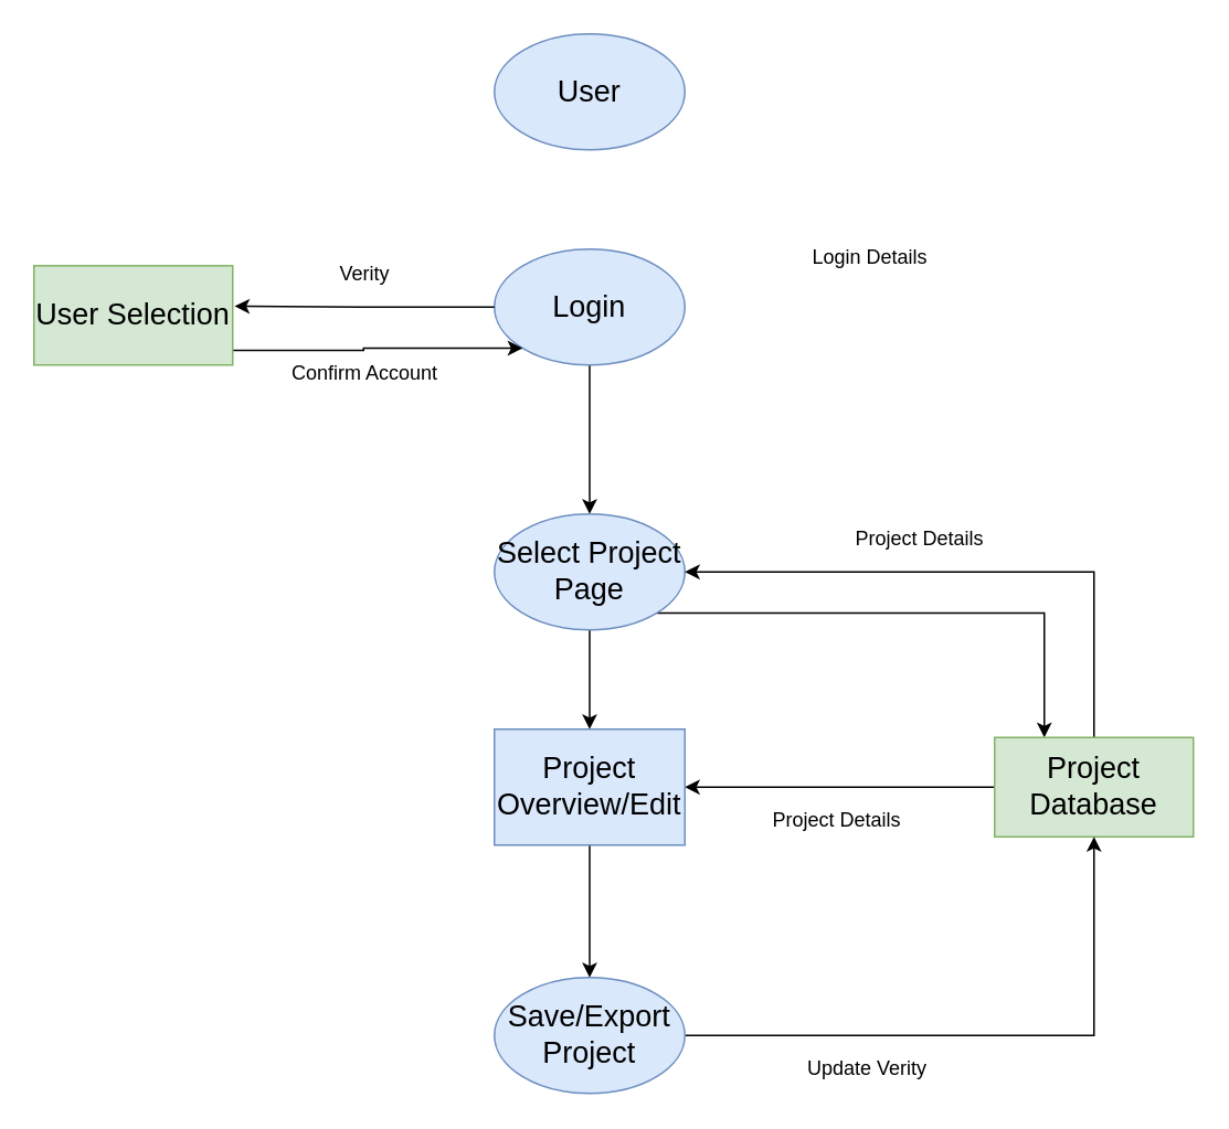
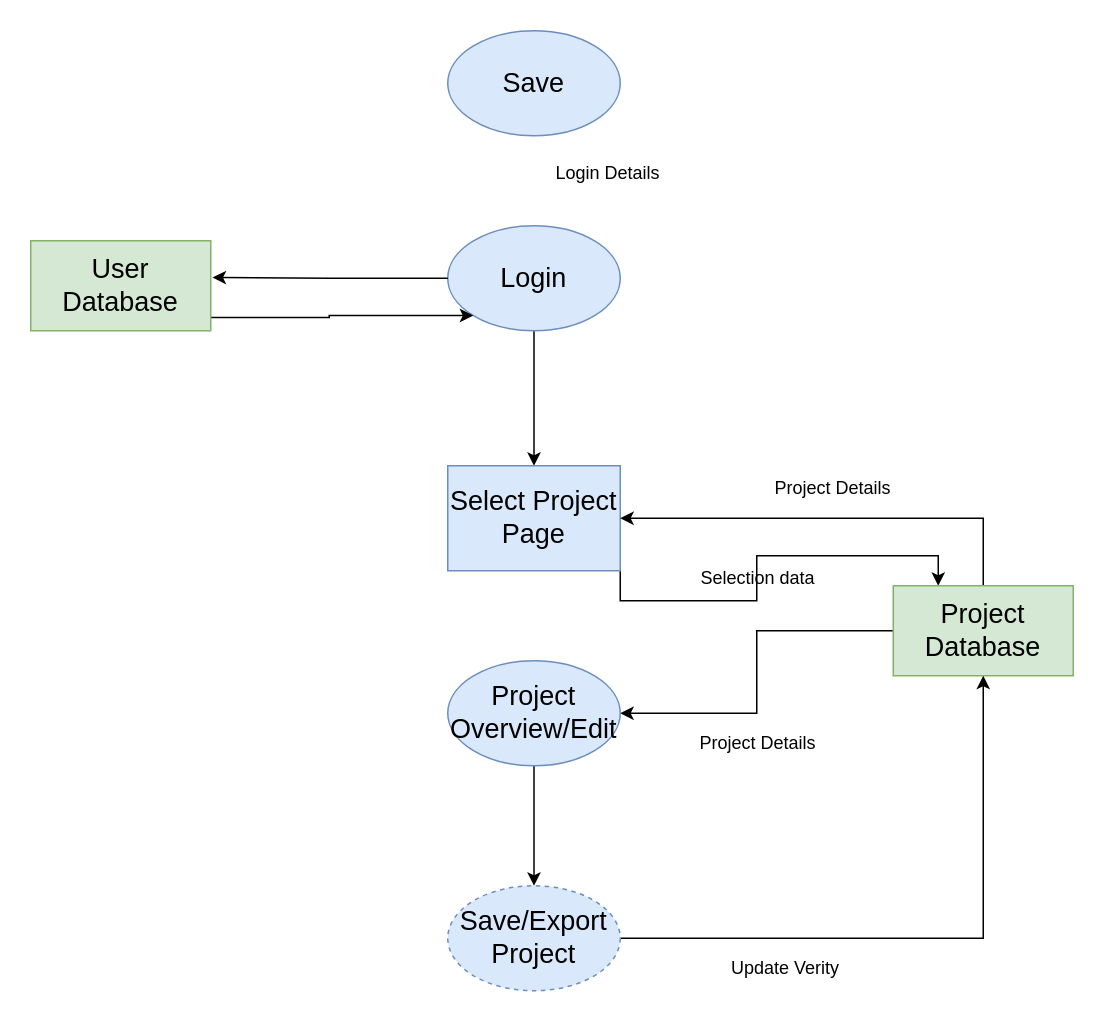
- <mxCell id="2" value="&lt;font style=&quot;font-size: 18px;&quot;&gt;User&lt;/font&gt;" style="ellipse;whiteSpace=wrap;html=1;fillColor=#dae8fc;strokeColor=#6c8ebf;" vertex="1" parent="1"><mxGeometry x="298" y="20" width="115" height="70" as="geometry" /></mxCell>
+ <mxCell id="2" value="&lt;font style=&quot;font-size: 18px;&quot;&gt;Save&lt;/font&gt;" style="ellipse;whiteSpace=wrap;html=1;fillColor=#dae8fc;strokeColor=#6c8ebf;" vertex="1" parent="1"><mxGeometry x="298" y="20" width="115" height="70" as="geometry" /></mxCell>
- <mxCell id="10" value="Login Details" style="text;html=1;align=center;verticalAlign=middle;whiteSpace=wrap;rounded=0;" vertex="1" parent="1"><mxGeometry x="460" y="140" width="130" height="30" as="geometry" /></mxCell>
+ <mxCell id="10" value="Login Details" style="text;html=1;align=center;verticalAlign=middle;whiteSpace=wrap;rounded=0;" vertex="1" parent="1"><mxGeometry x="340" y="100" width="130" height="30" as="geometry" /></mxCell>
- <mxCell id="8" value="Verity" style="text;html=1;align=center;verticalAlign=middle;whiteSpace=wrap;rounded=0;" vertex="1" parent="1"><mxGeometry x="190" y="150" width="60" height="30" as="geometry" /></mxCell>
- <mxCell id="6" value="&lt;font style=&quot;font-size: 18px;&quot;&gt;User Selection&lt;/font&gt;" style="rounded=0;whiteSpace=wrap;html=1;fillColor=#d5e8d4;strokeColor=#82b366;" vertex="1" parent="1"><mxGeometry x="20" y="160" width="120" height="60" as="geometry" /></mxCell>
+ <mxCell id="6" value="&lt;font style=&quot;font-size: 18px;&quot;&gt;User Database&lt;/font&gt;" style="rounded=0;whiteSpace=wrap;html=1;fillColor=#d5e8d4;strokeColor=#82b366;" vertex="1" parent="1"><mxGeometry x="20" y="160" width="120" height="60" as="geometry" /></mxCell>
- <mxCell id="9" value="Confirm Account" style="text;html=1;align=center;verticalAlign=middle;whiteSpace=wrap;rounded=0;" vertex="1" parent="1"><mxGeometry x="155" y="210" width="130" height="30" as="geometry" /></mxCell>
- <mxCell id="13" value="&lt;font style=&quot;font-size: 18px;&quot;&gt;Select Project Page&lt;/font&gt;" style="ellipse;whiteSpace=wrap;html=1;fillColor=#dae8fc;strokeColor=#6c8ebf;" vertex="1" parent="1"><mxGeometry x="298" y="310" width="115" height="70" as="geometry" /></mxCell>
+ <mxCell id="13" value="&lt;font style=&quot;font-size: 18px;&quot;&gt;Select Project Page&lt;/font&gt;" style="whiteSpace=wrap;html=1;fillColor=#dae8fc;strokeColor=#6c8ebf;rounded=0;" vertex="1" parent="1"><mxGeometry x="298" y="310" width="115" height="70" as="geometry" /></mxCell>
+ <mxCell id="22" value="Selection data" style="text;html=1;align=center;verticalAlign=middle;whiteSpace=wrap;rounded=0;" vertex="1" parent="1"><mxGeometry x="440" y="370" width="130" height="30" as="geometry" /></mxCell>
- <mxCell id="11" style="edgeStyle=orthogonalEdgeStyle;rounded=0;orthogonalLoop=1;jettySize=auto;html=1;" edge="1" parent="1" source="13" target="18"><mxGeometry relative="1" as="geometry" /></mxCell>
- <mxCell id="18" value="&lt;font style=&quot;font-size: 18px;&quot;&gt;Project Overview/Edit&lt;/font&gt;" style="whiteSpace=wrap;html=1;fillColor=#dae8fc;strokeColor=#6c8ebf;rounded=0;" vertex="1" parent="1"><mxGeometry x="298" y="440" width="115" height="70" as="geometry" /></mxCell>
+ <mxCell id="18" value="&lt;font style=&quot;font-size: 18px;&quot;&gt;Project Overview/Edit&lt;/font&gt;" style="ellipse;whiteSpace=wrap;html=1;fillColor=#dae8fc;strokeColor=#6c8ebf;" vertex="1" parent="1"><mxGeometry x="298" y="440" width="115" height="70" as="geometry" /></mxCell>
- <mxCell id="16" value="&lt;font style=&quot;font-size: 18px;&quot;&gt;Project Database&lt;/font&gt;" style="rounded=0;whiteSpace=wrap;html=1;fillColor=#d5e8d4;strokeColor=#82b366;" vertex="1" parent="1"><mxGeometry x="600" y="445" width="120" height="60" as="geometry" /></mxCell>
+ <mxCell id="16" value="&lt;font style=&quot;font-size: 18px;&quot;&gt;Project Database&lt;/font&gt;" style="rounded=0;whiteSpace=wrap;html=1;fillColor=#d5e8d4;strokeColor=#82b366;" vertex="1" parent="1"><mxGeometry x="595" y="390" width="120" height="60" as="geometry" /></mxCell>
- <mxCell id="20" value="&lt;font style=&quot;font-size: 18px;&quot;&gt;Save/Export Project&lt;/font&gt;" style="ellipse;whiteSpace=wrap;html=1;fillColor=#dae8fc;strokeColor=#6c8ebf;" vertex="1" parent="1"><mxGeometry x="298" y="590" width="115" height="70" as="geometry" /></mxCell>
+ <mxCell id="20" value="&lt;font style=&quot;font-size: 18px;&quot;&gt;Save/Export Project&lt;/font&gt;" style="ellipse;whiteSpace=wrap;html=1;fillColor=#dae8fc;strokeColor=#6c8ebf;dashed=1;" vertex="1" parent="1"><mxGeometry x="298" y="590" width="115" height="70" as="geometry" /></mxCell>
